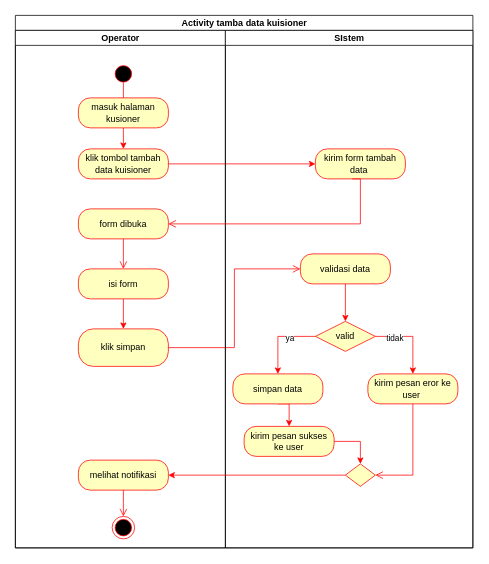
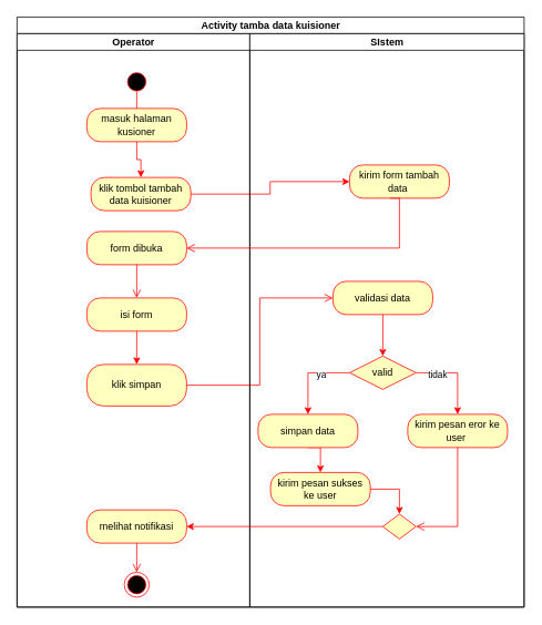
- <mxCell id="6" value="klik tombol tambah data kuisioner" style="rounded=1;whiteSpace=wrap;html=1;arcSize=40;fontColor=#000000;fillColor=#ffffc0;strokeColor=#ff0000;" vertex="1" parent="3"><mxGeometry x="84.0" y="158" width="120" height="40" as="geometry" /></mxCell>
+ <mxCell id="6" value="klik tombol tambah data kuisioner" style="rounded=1;whiteSpace=wrap;html=1;arcSize=40;fontColor=#000000;fillColor=#ffffc0;strokeColor=#ff0000;" vertex="1" parent="3"><mxGeometry x="89" y="173" width="120" height="40" as="geometry" /></mxCell>
